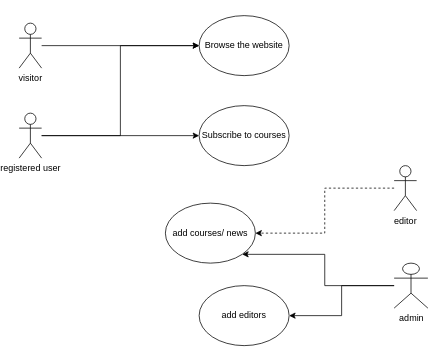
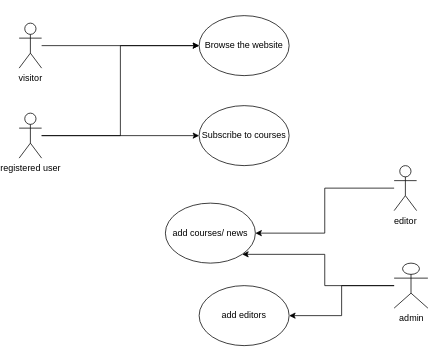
- <mxCell id="7" style="edgeStyle=orthogonalEdgeStyle;rounded=0;orthogonalLoop=1;jettySize=auto;html=1;dashed=1;" edge="1" parent="1" source="8" target="14"><mxGeometry relative="1" as="geometry" /></mxCell>
+ <mxCell id="7" style="edgeStyle=orthogonalEdgeStyle;rounded=0;orthogonalLoop=1;jettySize=auto;html=1;" edge="1" parent="1" source="8" target="14"><mxGeometry relative="1" as="geometry" /></mxCell>
